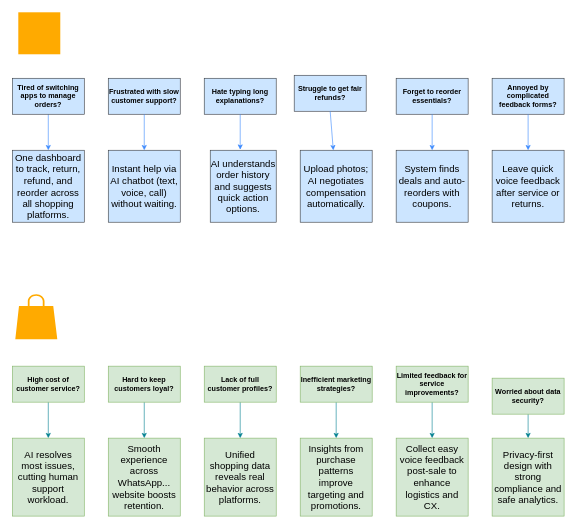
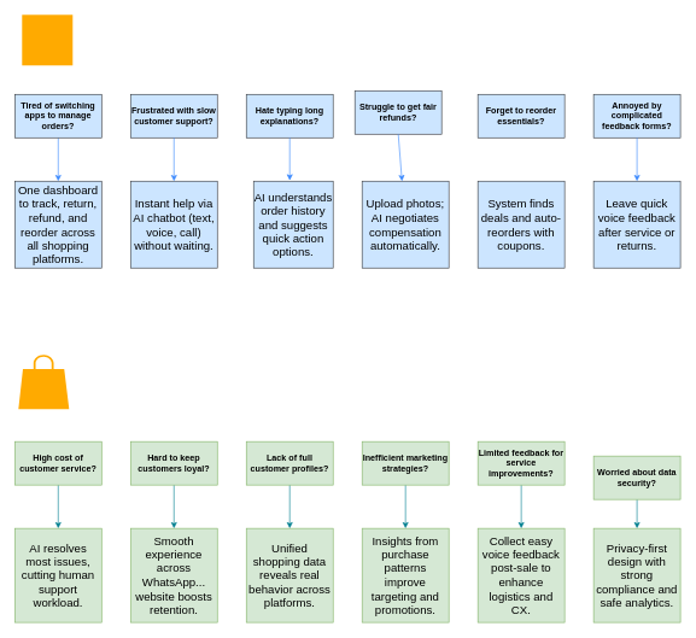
- <mxCell id="18" value="" style="endArrow=classic;html=1;rounded=0;exitX=0.5;exitY=1;exitDx=0;exitDy=0;labelBackgroundColor=none;strokeColor=light-dark(#3a88fe, #babdc0);fontColor=default;fillColor=#cce5ff;" parent="1" source="7" target="13" edge="1"><mxGeometry width="50" height="50" relative="1" as="geometry"><mxPoint x="570" y="200" as="sourcePoint" /><mxPoint x="570" y="260" as="targetPoint" /></mxGeometry></mxCell>
